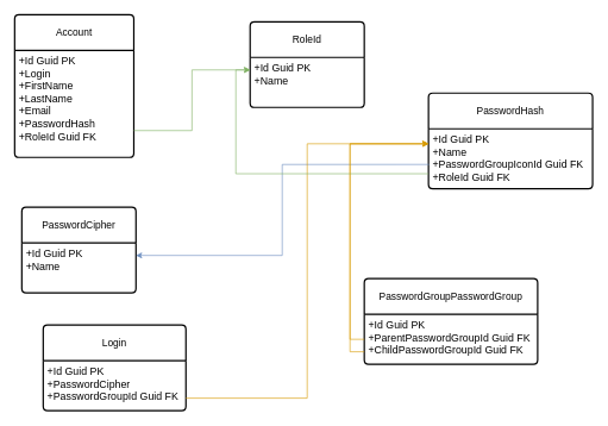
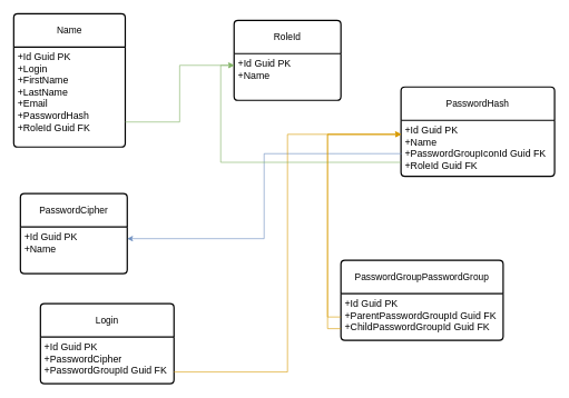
- <mxCell id="2" value="Account" style="swimlane;childLayout=stackLayout;horizontal=1;startSize=50;horizontalStack=0;rounded=1;fontSize=14;fontStyle=0;strokeWidth=2;resizeParent=0;resizeLast=1;shadow=0;dashed=0;align=center;arcSize=4;whiteSpace=wrap;html=1;" vertex="1" parent="1"><mxGeometry x="20" y="20" width="167" height="200" as="geometry" /></mxCell>
+ <mxCell id="2" value="Name" style="swimlane;childLayout=stackLayout;horizontal=1;startSize=50;horizontalStack=0;rounded=1;fontSize=14;fontStyle=0;strokeWidth=2;resizeParent=0;resizeLast=1;shadow=0;dashed=0;align=center;arcSize=4;whiteSpace=wrap;html=1;" vertex="1" parent="1"><mxGeometry x="20" y="20" width="167" height="200" as="geometry" /></mxCell>
